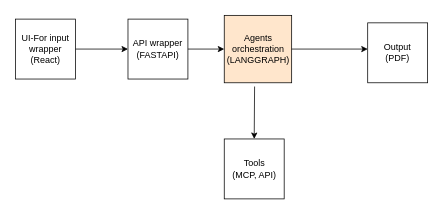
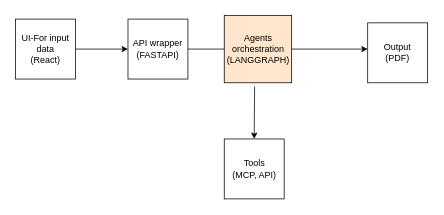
- <mxCell id="2" value="UI-For input wrapper&lt;br&gt;(React)" style="whiteSpace=wrap;html=1;aspect=fixed;" parent="1" vertex="1"><mxGeometry x="20" y="25" width="80" height="80" as="geometry" /></mxCell>
+ <mxCell id="2" value="UI-For input data&lt;br&gt;(React)" style="whiteSpace=wrap;html=1;aspect=fixed;" parent="1" vertex="1"><mxGeometry x="20" y="25" width="80" height="80" as="geometry" /></mxCell>
- <mxCell id="5" value="" style="endArrow=classic;html=1;rounded=0;exitX=1;exitY=0.5;exitDx=0;exitDy=0;" parent="1" source="4" target="6" edge="1"><mxGeometry width="50" height="50" relative="1" as="geometry"><mxPoint x="320" y="365" as="sourcePoint" /><mxPoint x="340" y="65" as="targetPoint" /></mxGeometry></mxCell>
+ <mxCell id="5" value="" style="endArrow=none;html=1;rounded=0;exitX=1;exitY=0.5;exitDx=0;exitDy=0;" parent="1" source="4" target="6" edge="1"><mxGeometry width="50" height="50" relative="1" as="geometry"><mxPoint x="320" y="365" as="sourcePoint" /><mxPoint x="340" y="65" as="targetPoint" /></mxGeometry></mxCell>
